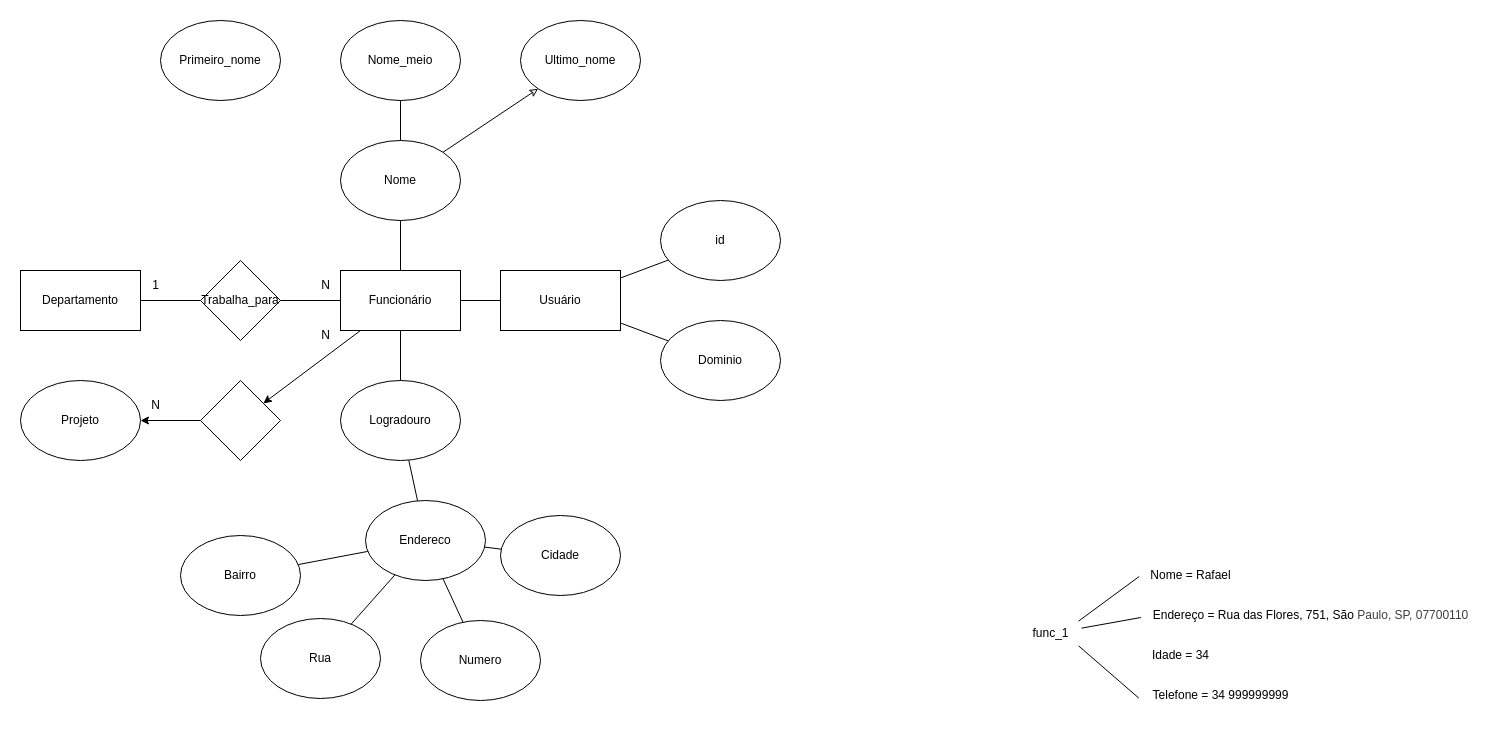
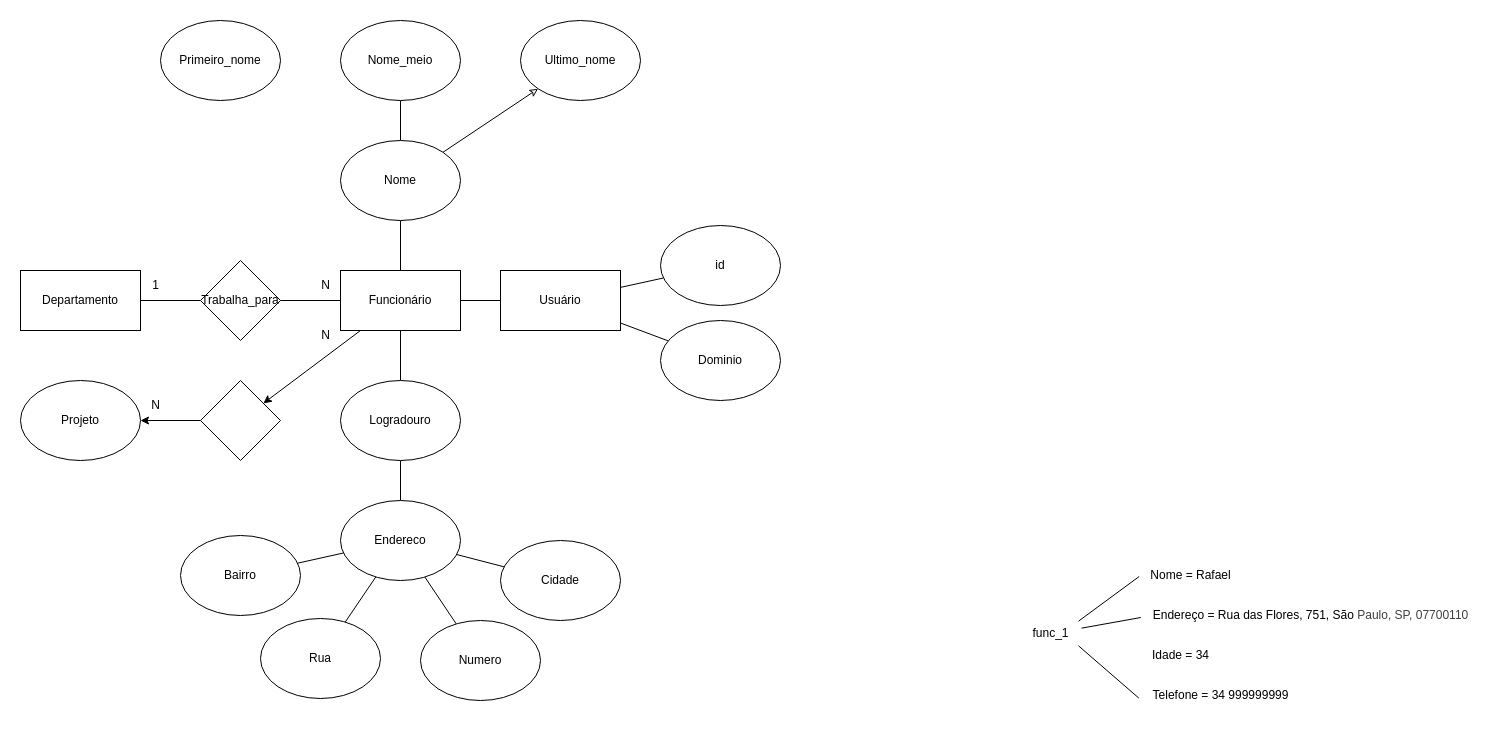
- <mxCell id="41" value="id" style="ellipse;whiteSpace=wrap;html=1;" vertex="1" parent="1"><mxGeometry x="660" y="200" width="120" height="80" as="geometry" /></mxCell>
+ <mxCell id="41" value="id" style="ellipse;whiteSpace=wrap;html=1;" vertex="1" parent="1"><mxGeometry x="660" y="225" width="120" height="80" as="geometry" /></mxCell>
- <mxCell id="14" value="Endereco" style="ellipse;whiteSpace=wrap;html=1;" vertex="1" parent="1"><mxGeometry x="365" y="500" width="120" height="80" as="geometry" /></mxCell>
+ <mxCell id="14" value="Endereco" style="ellipse;whiteSpace=wrap;html=1;" vertex="1" parent="1"><mxGeometry x="340" y="500" width="120" height="80" as="geometry" /></mxCell>
- <mxCell id="22" value="Cidade" style="ellipse;whiteSpace=wrap;html=1;" vertex="1" parent="1"><mxGeometry x="500" y="515" width="120" height="80" as="geometry" /></mxCell>
+ <mxCell id="22" value="Cidade" style="ellipse;whiteSpace=wrap;html=1;" vertex="1" parent="1"><mxGeometry x="500" y="540" width="120" height="80" as="geometry" /></mxCell>
